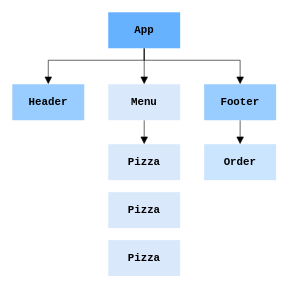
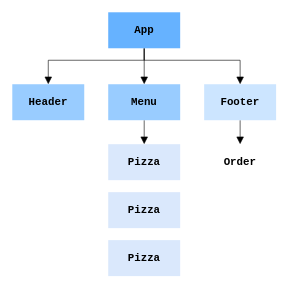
- <mxCell id="11" value="Menu" style="rounded=0;whiteSpace=wrap;html=1;fontSize=18;fontFamily=Courier New;rotation=0;fillColor=#dae8fc;strokeColor=none;fontStyle=1;" vertex="1" parent="1"><mxGeometry x="180" y="140" width="120" height="60" as="geometry" /></mxCell>
+ <mxCell id="11" value="Menu" style="rounded=0;whiteSpace=wrap;html=1;fontSize=18;fontFamily=Courier New;rotation=0;fillColor=#99CCFF;strokeColor=none;fontStyle=1" vertex="1" parent="1"><mxGeometry x="180" y="140" width="120" height="60" as="geometry" /></mxCell>
- <mxCell id="16" value="Footer" style="rounded=0;whiteSpace=wrap;html=1;fontSize=18;fontFamily=Courier New;rotation=0;strokeColor=none;align=center;verticalAlign=middle;fontColor=default;fillColor=#99CCFF;fontStyle=1" vertex="1" parent="1"><mxGeometry x="340" y="140" width="120" height="60" as="geometry" /></mxCell>
+ <mxCell id="16" value="Footer" style="rounded=0;whiteSpace=wrap;html=1;fontSize=18;fontFamily=Courier New;rotation=0;strokeColor=none;align=center;verticalAlign=middle;fontColor=default;fillColor=#cce5ff;fontStyle=1;" vertex="1" parent="1"><mxGeometry x="340" y="140" width="120" height="60" as="geometry" /></mxCell>
- <mxCell id="19" value="Order" style="rounded=0;whiteSpace=wrap;html=1;fontSize=18;fontFamily=Courier New;rotation=0;strokeColor=none;fillColor=#CCE5FF;fontStyle=1" vertex="1" parent="1"><mxGeometry x="340" y="240" width="120" height="60" as="geometry" /></mxCell>
+ <mxCell id="19" value="Order" style="rounded=0;whiteSpace=wrap;html=1;fontSize=18;fontFamily=Courier New;rotation=0;strokeColor=none;fillColor=#ffffff;fontStyle=1;" vertex="1" parent="1"><mxGeometry x="340" y="240" width="120" height="60" as="geometry" /></mxCell>
